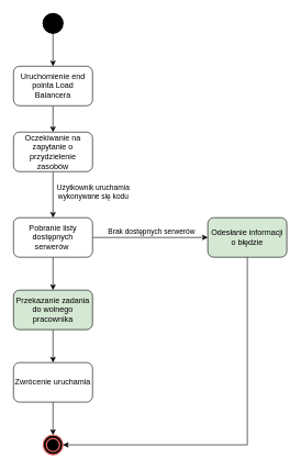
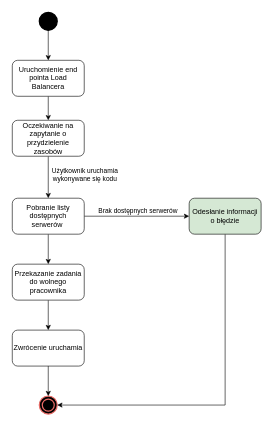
- <mxCell id="17" value="Przekazanie zadania do wolnego pracownika" style="whiteSpace=wrap;html=1;rounded=1;fillColor=#d5e8d4;" vertex="1" parent="1"><mxGeometry x="20" y="440" width="120" height="60" as="geometry" /></mxCell>
+ <mxCell id="17" value="Przekazanie zadania do wolnego pracownika" style="whiteSpace=wrap;html=1;rounded=1;" vertex="1" parent="1"><mxGeometry x="20" y="440" width="120" height="60" as="geometry" /></mxCell>
